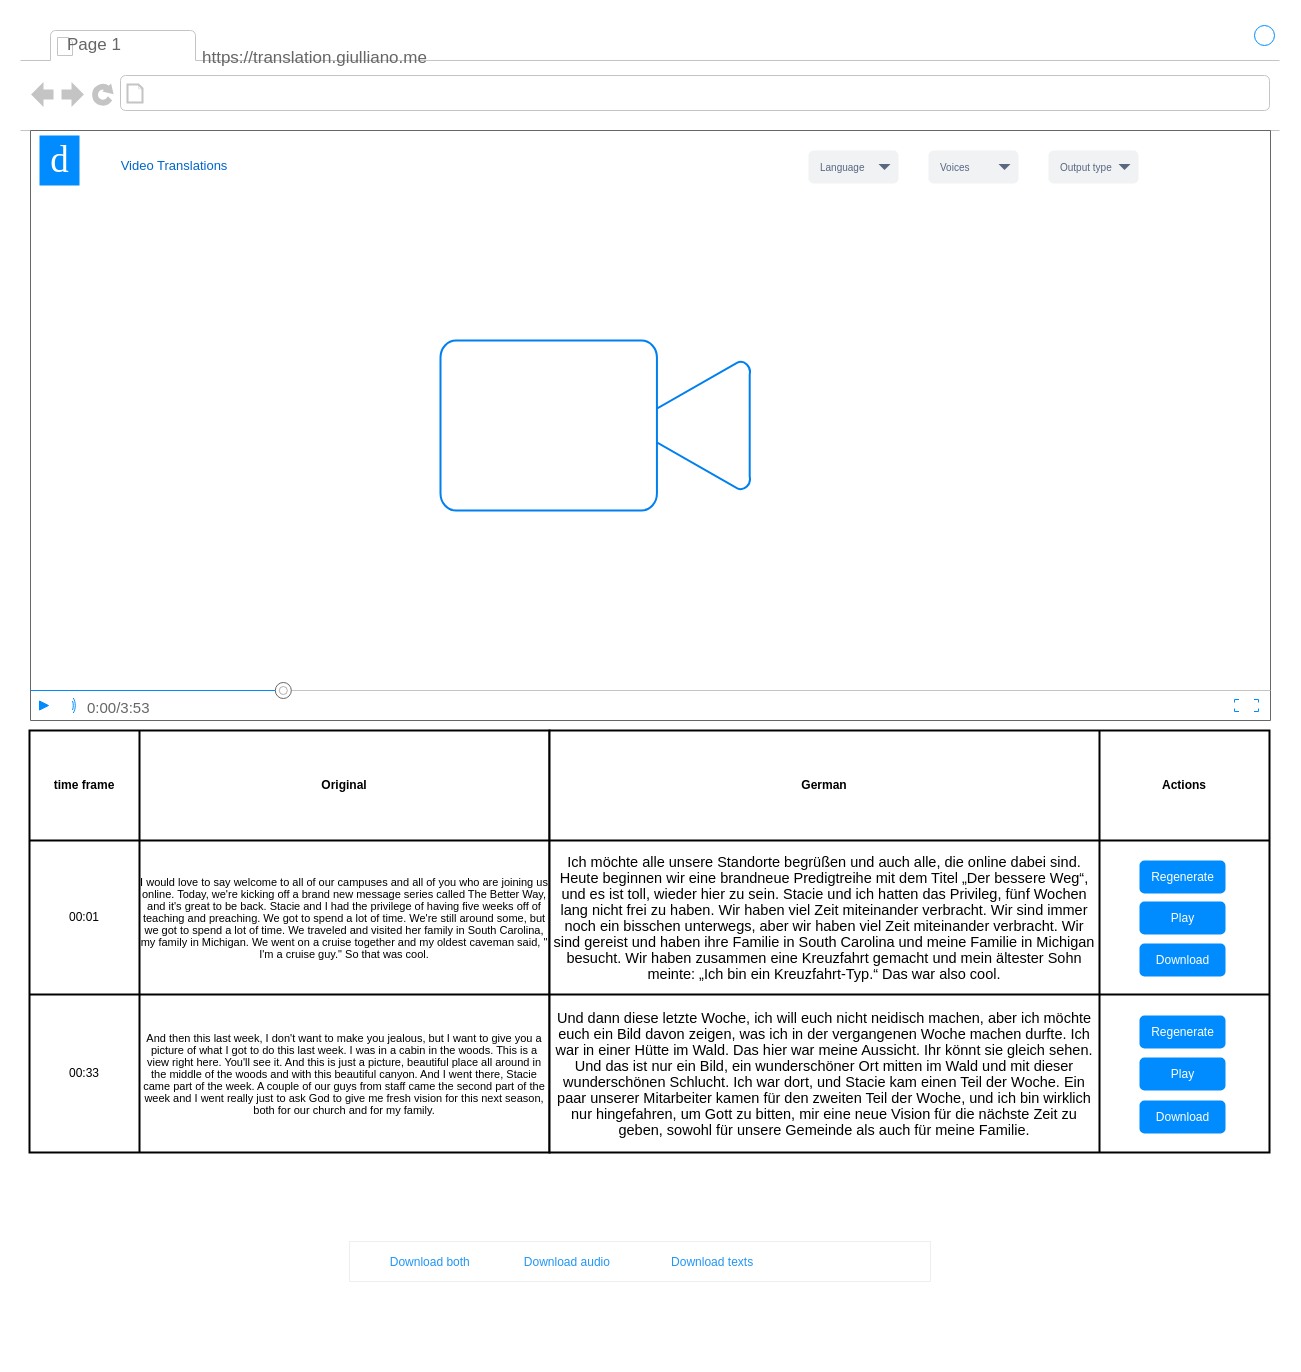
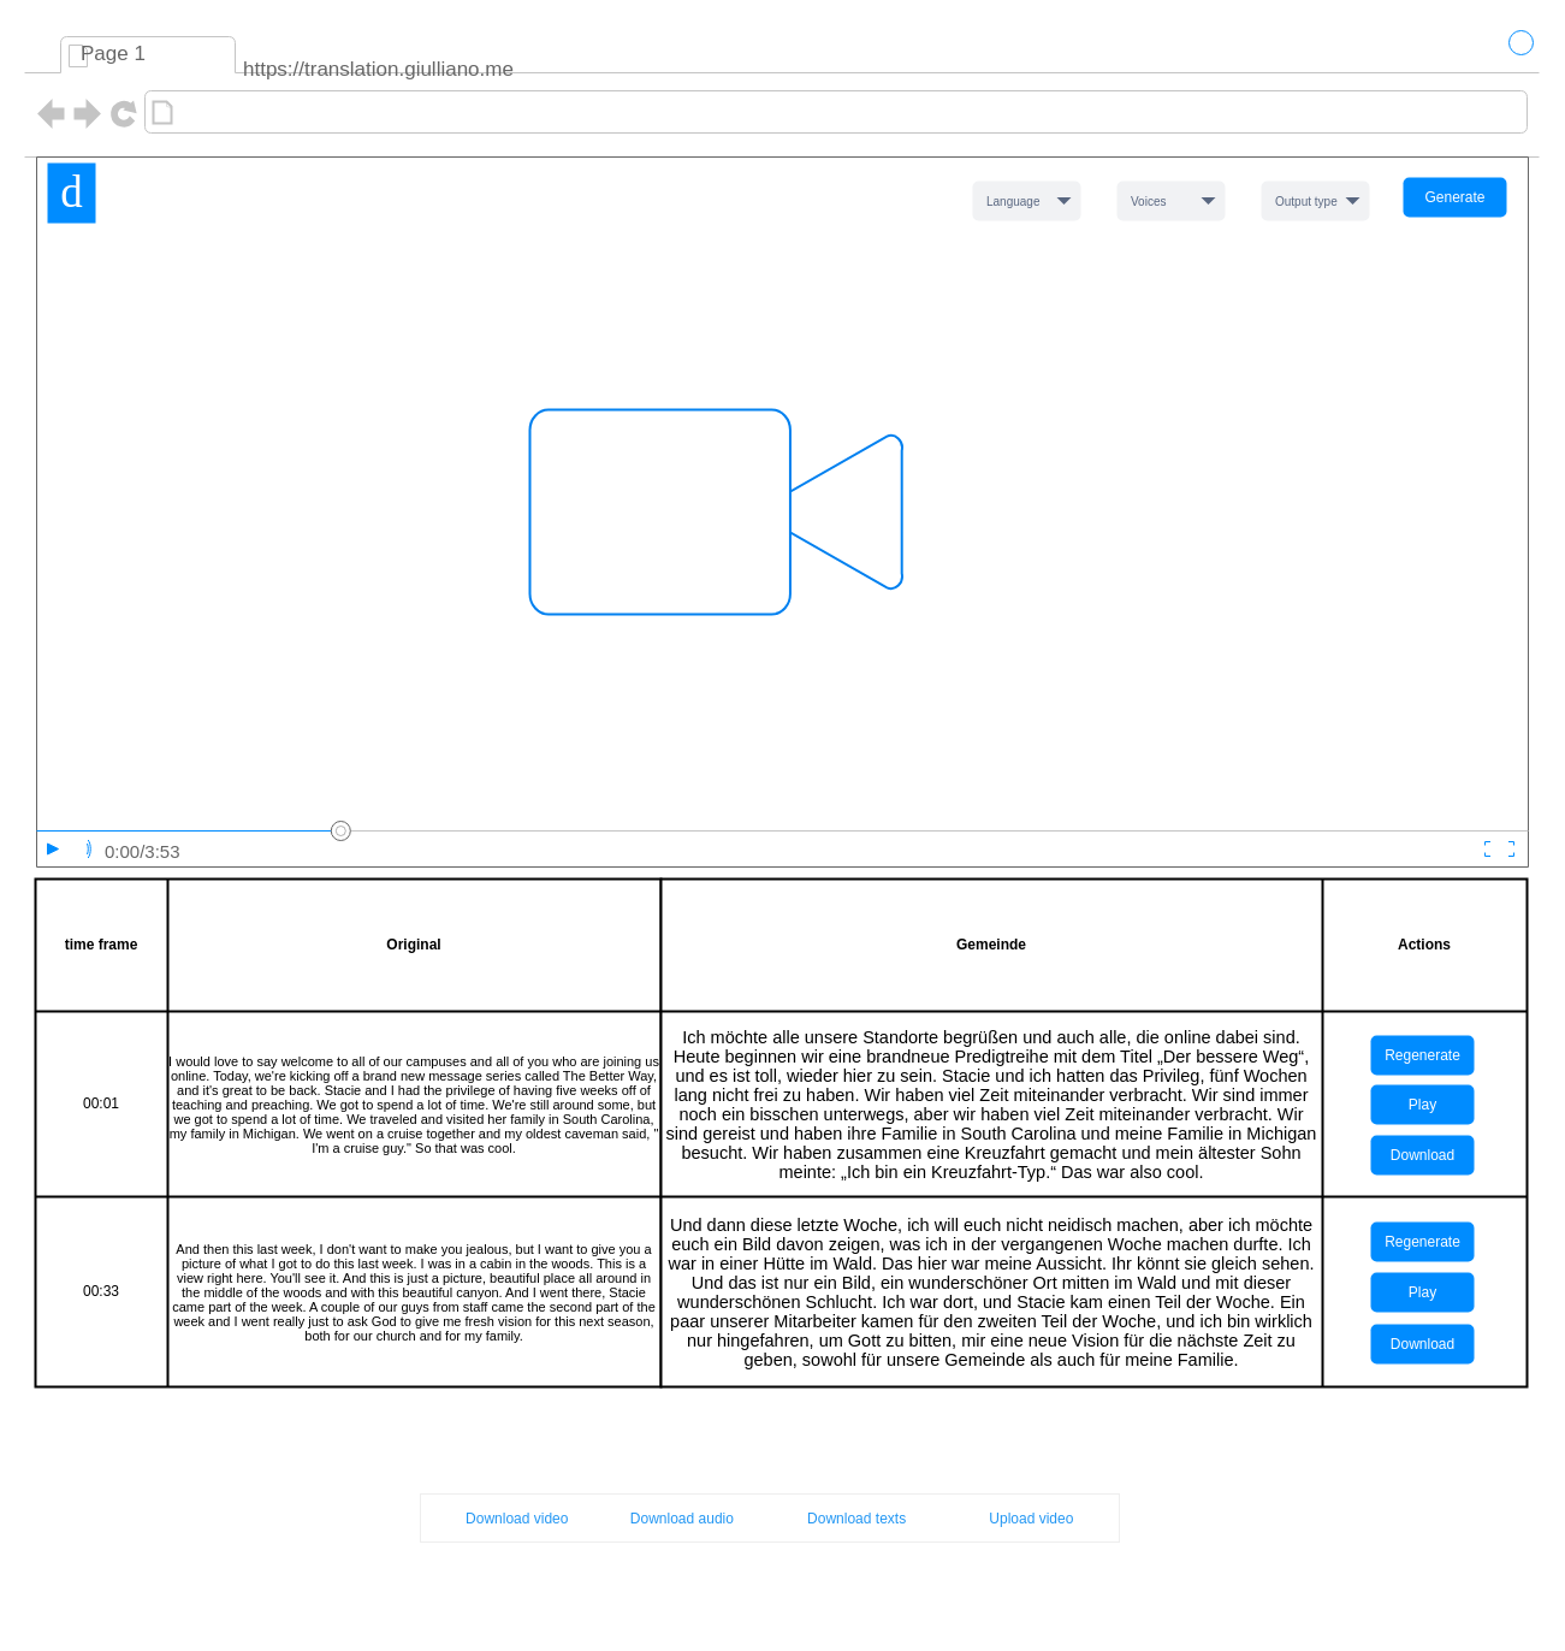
+ <mxCell id="12" value="Generate" style="rounded=1;align=center;strokeColor=none;html=1;fontColor=#ffffff;fontSize=12;fillColor=#008CFF;" parent="2" vertex="1"><mxGeometry x="1146" y="127" width="86" height="33" as="geometry" /></mxCell>
- <mxCell id="13" value="Video Translations" style="text;html=1;strokeColor=none;fillColor=none;align=center;verticalAlign=middle;whiteSpace=wrap;rounded=0;fontSize=13;fontColor=#0066CC;" parent="2" vertex="1"><mxGeometry x="59" y="135" width="190" height="20" as="geometry" /></mxCell>
- <mxCell id="33" value="German" style="shape=partialRectangle;html=1;whiteSpace=wrap;connectable=0;fillColor=none;top=0;left=0;bottom=0;right=0;overflow=hidden;fontStyle=1" vertex="1" parent="32"><mxGeometry width="550" height="110" as="geometry"><mxRectangle width="550" height="110" as="alternateBounds" /></mxGeometry></mxCell>
+ <mxCell id="33" value="Gemeinde" style="shape=partialRectangle;html=1;whiteSpace=wrap;connectable=0;fillColor=none;top=0;left=0;bottom=0;right=0;overflow=hidden;fontStyle=1" vertex="1" parent="32"><mxGeometry width="550" height="110" as="geometry"><mxRectangle width="550" height="110" as="alternateBounds" /></mxGeometry></mxCell>
- <mxCell id="16" value="Download both" style="shape=rect;strokeColor=none;fillColor=none;fontSize=12;fontColor=#2196F3;dashed=0;" parent="15" vertex="1"><mxGeometry x="4" width="153.57" height="40" as="geometry" /></mxCell>
+ <mxCell id="16" value="Download video" style="shape=rect;strokeColor=none;fillColor=none;fontSize=12;fontColor=#2196F3;dashed=0;" parent="15" vertex="1"><mxGeometry x="4" width="153.57" height="40" as="geometry" /></mxCell>
+ <mxCell id="19" value="Upload video" style="shape=rect;strokeColor=none;fillColor=none;fontSize=12;fontColor=#2196F3;dashed=0;" parent="15" vertex="1"><mxGeometry x="435.75" width="145.25" height="40" as="geometry" /></mxCell>
